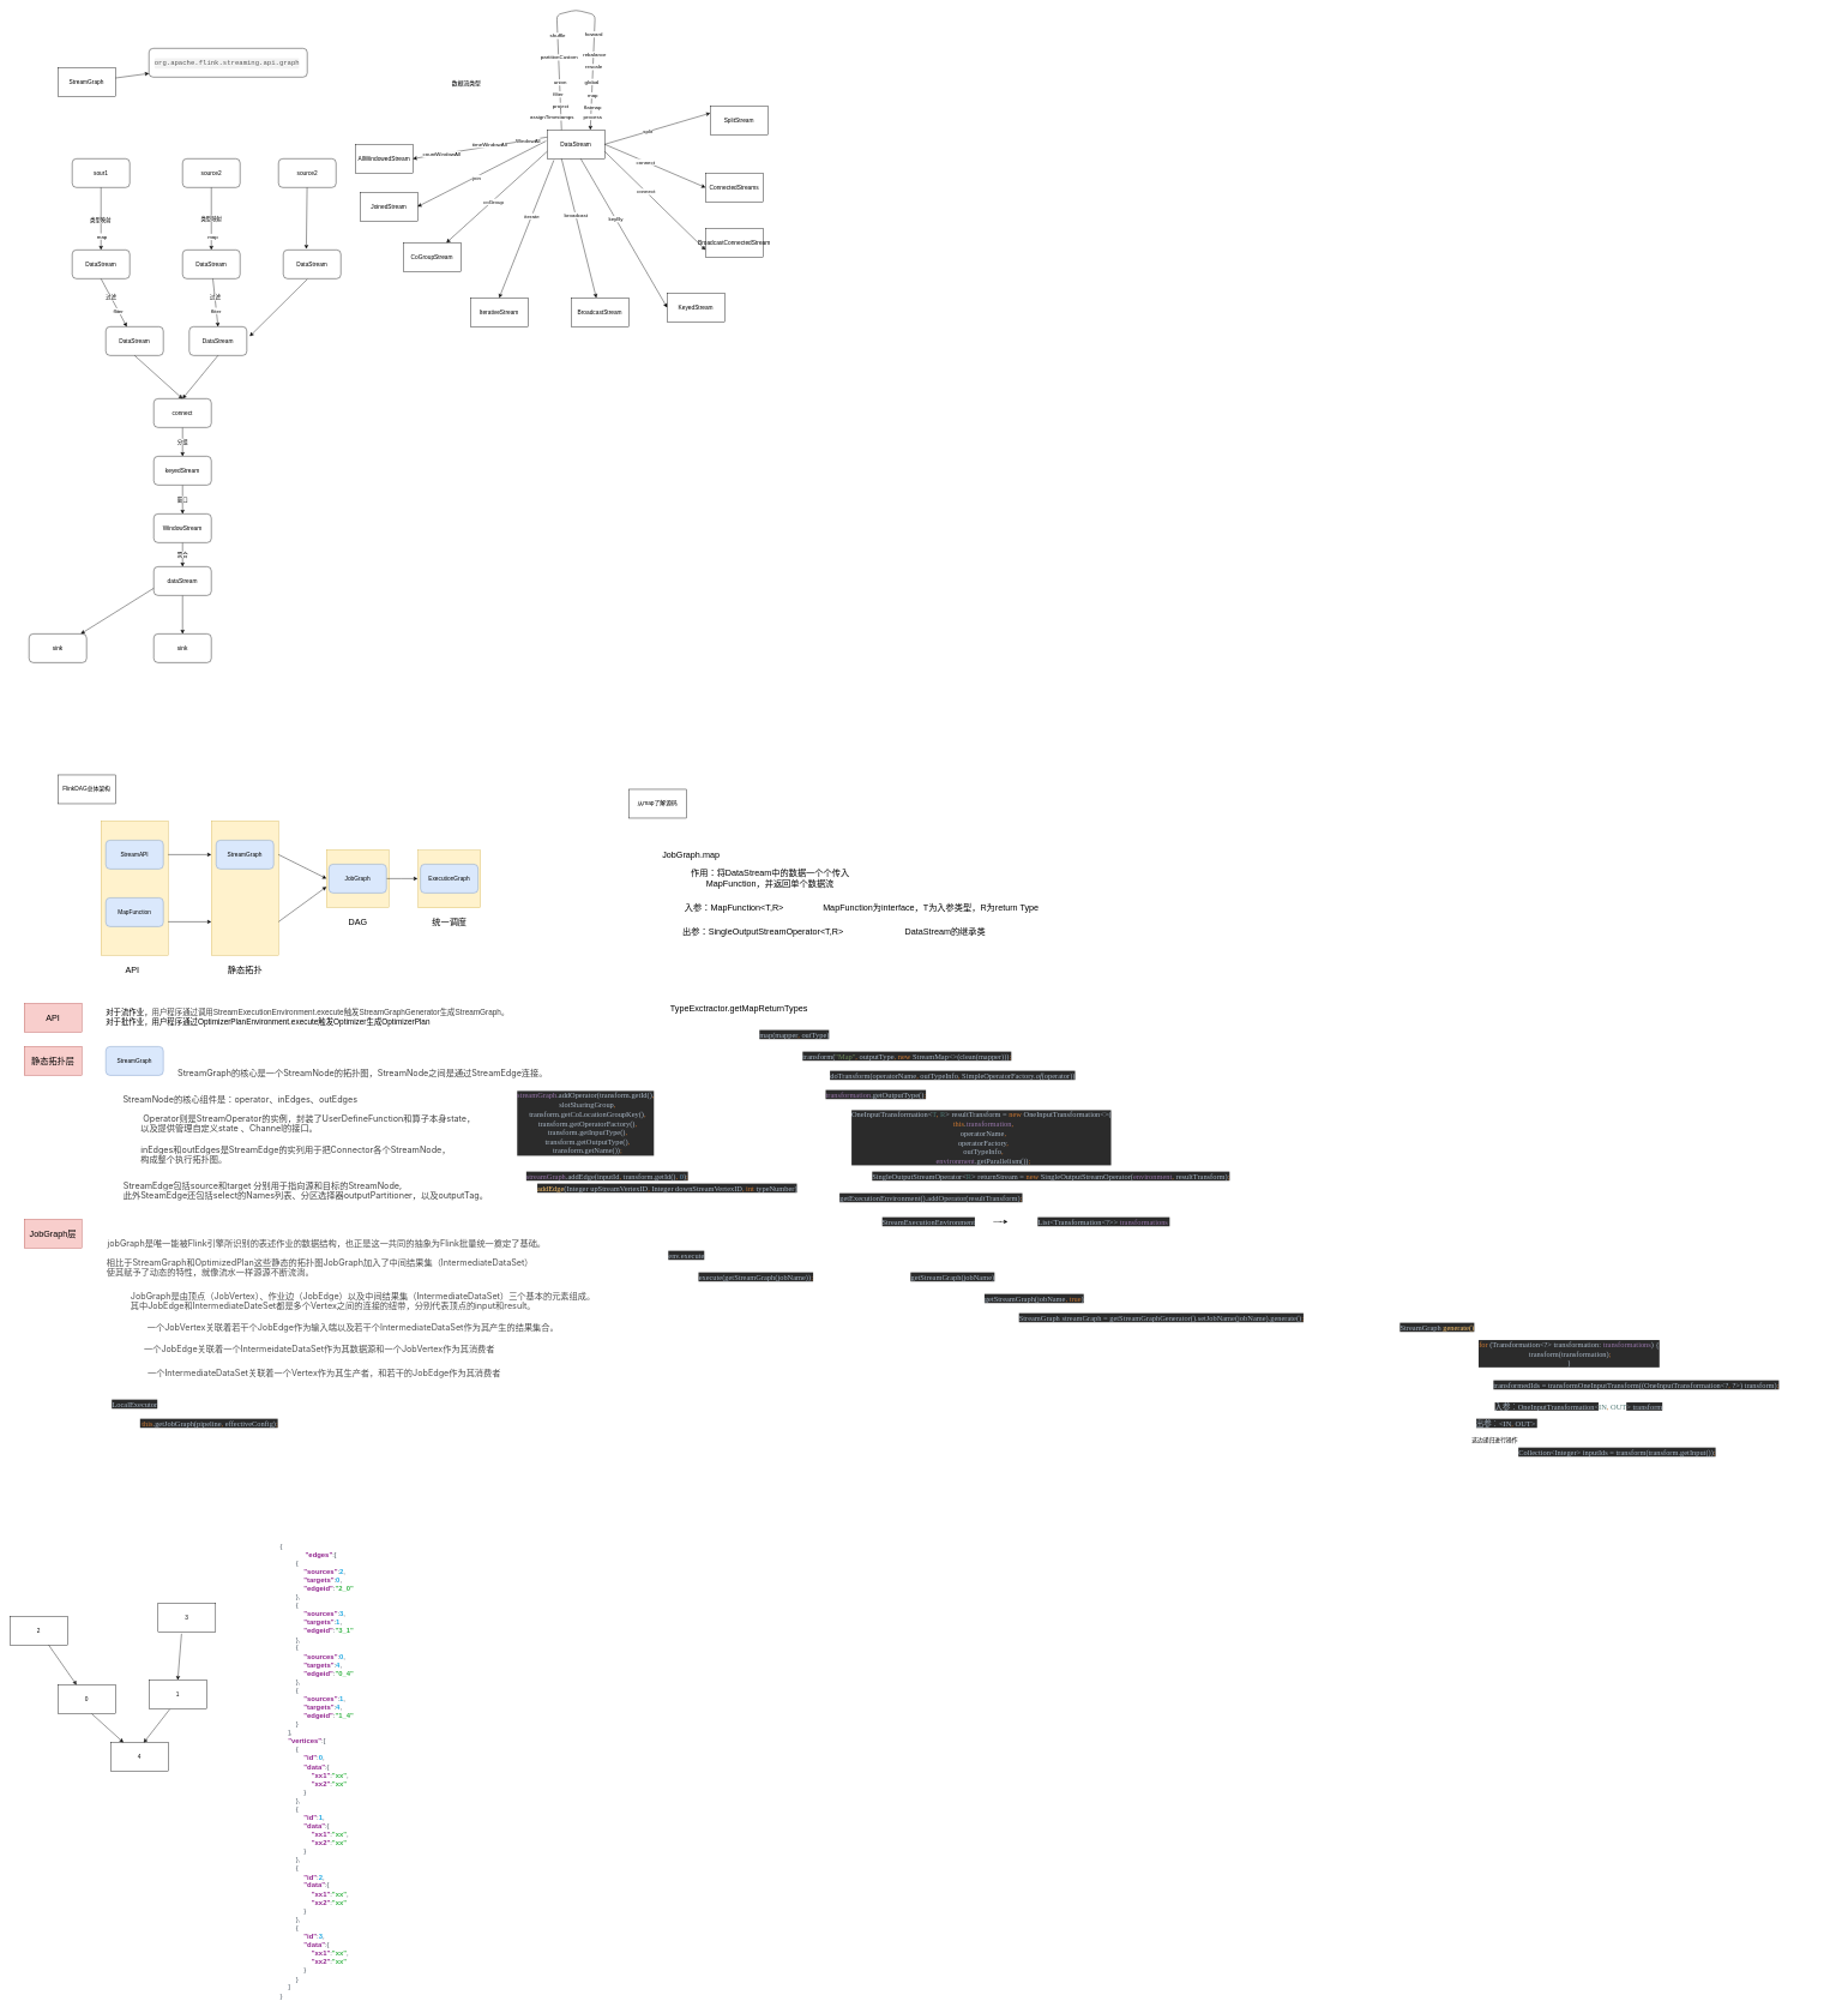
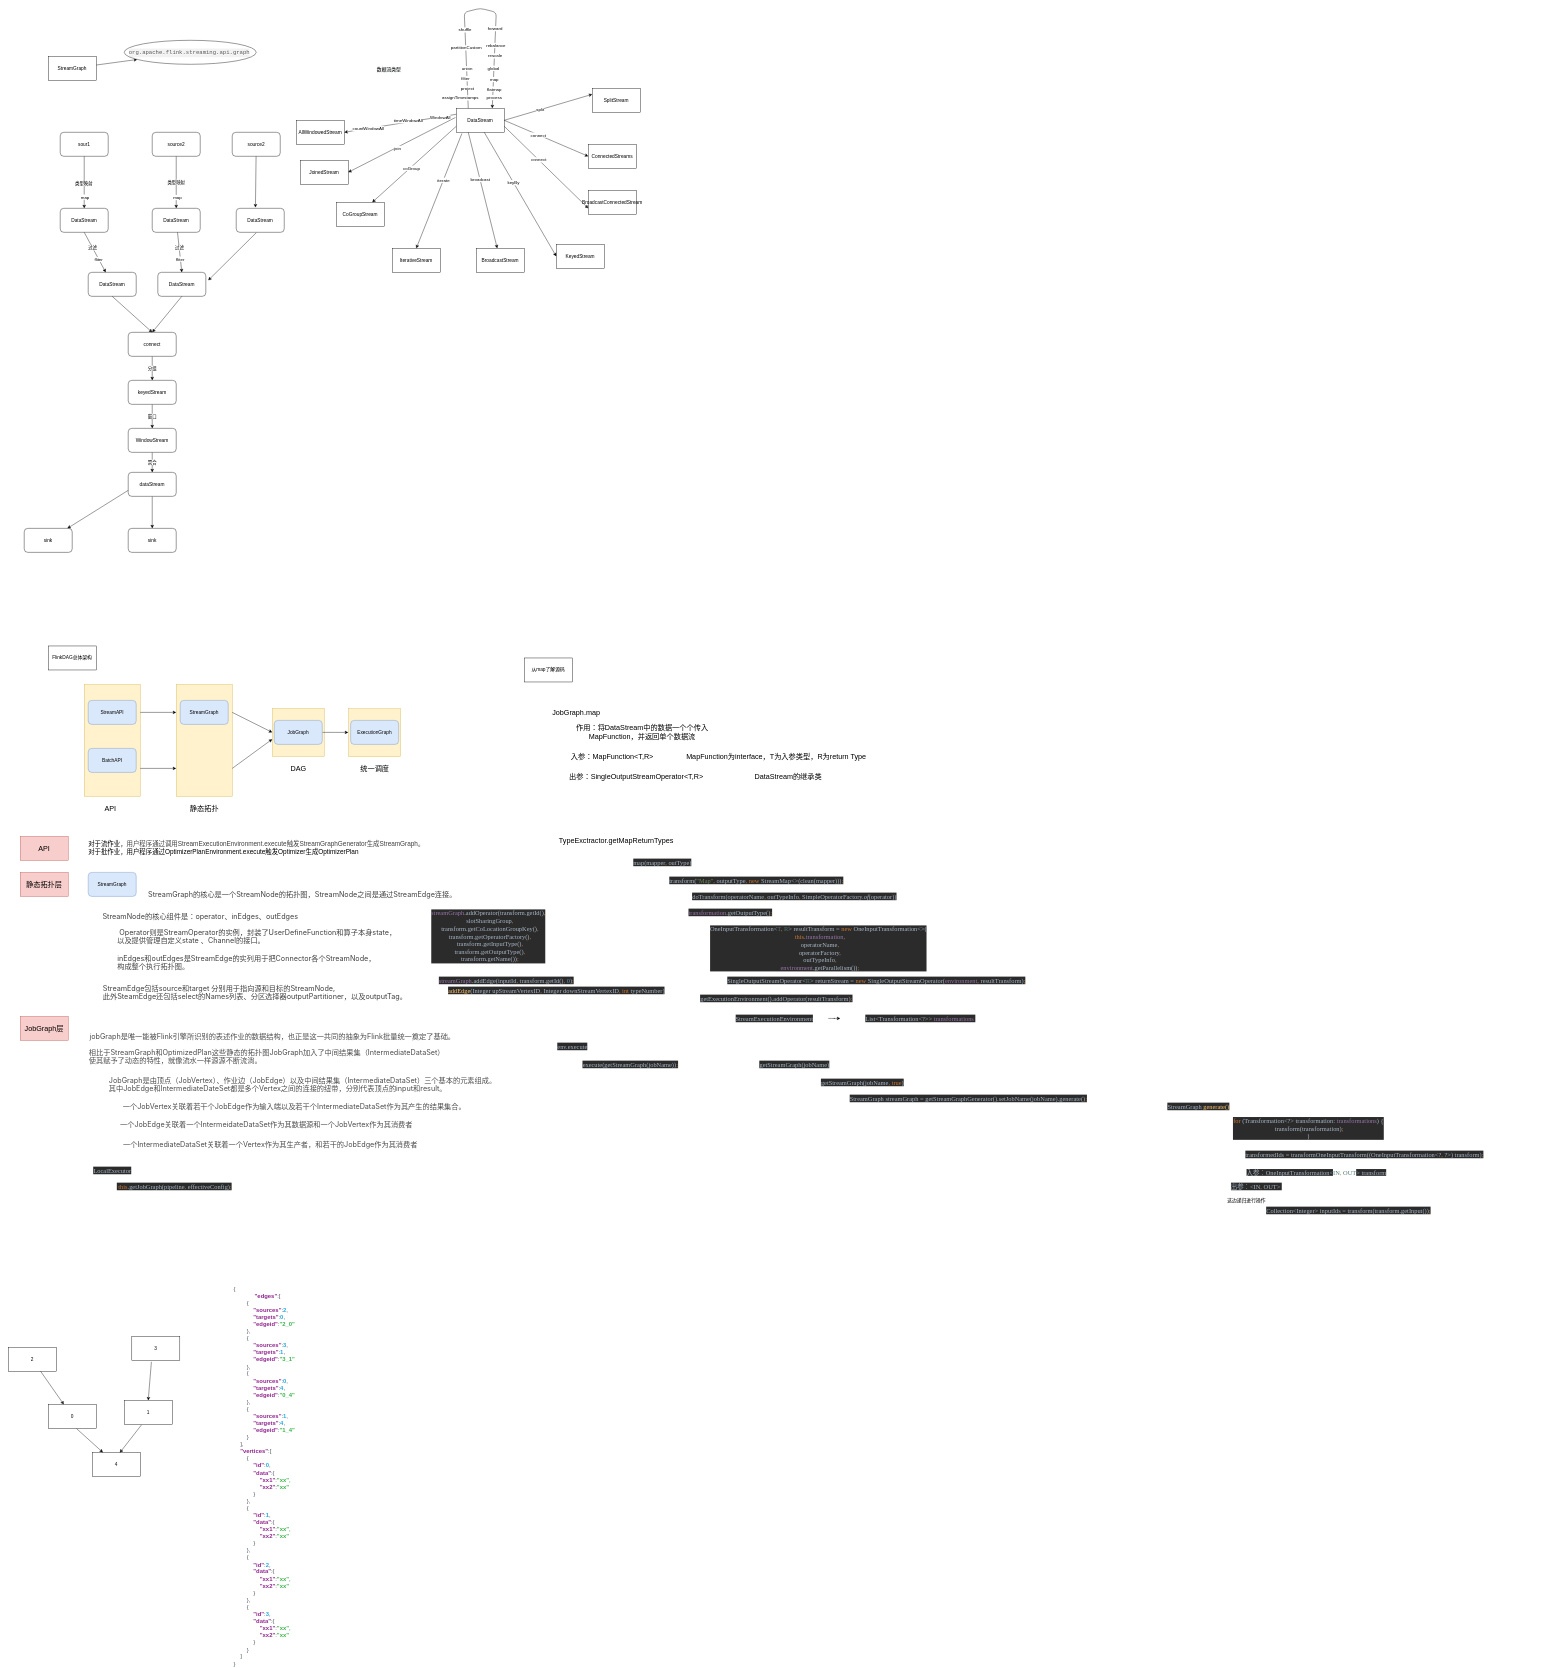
- <mxCell id="4" value="&lt;code style=&quot;font-family: &amp;#34;consolas&amp;#34; , &amp;#34;liberation mono&amp;#34; , &amp;#34;menlo&amp;#34; , &amp;#34;courier&amp;#34; , monospace ; font-size: 14px ; word-break: break-all ; background: rgba(0 , 0 , 0 , 0.05) ; text-shadow: rgb(255 , 255 , 255) 0px 1px ; padding: 0.2em 0px ; border-radius: 3px ; color: rgb(85 , 85 , 85) ; text-align: justify&quot;&gt;org.apache.flink.streaming.api.graph&lt;/code&gt;&lt;span style=&quot;color: rgb(85 , 85 , 85) ; font-family: &amp;#34;lato&amp;#34; , &amp;#34;pingfang sc&amp;#34; , &amp;#34;microsoft yahei&amp;#34; , sans-serif ; font-size: 16px ; text-align: justify ; background-color: rgb(255 , 255 , 255)&quot;&gt;&amp;nbsp;&lt;/span&gt;" style="rounded=1;whiteSpace=wrap;html=1;" vertex="1" parent="1"><mxGeometry x="310" y="100" width="330" height="60" as="geometry" /></mxCell>
+ <mxCell id="4" value="&lt;code style=&quot;font-family: &amp;#34;consolas&amp;#34; , &amp;#34;liberation mono&amp;#34; , &amp;#34;menlo&amp;#34; , &amp;#34;courier&amp;#34; , monospace ; font-size: 14px ; word-break: break-all ; background: rgba(0 , 0 , 0 , 0.05) ; text-shadow: rgb(255 , 255 , 255) 0px 1px ; padding: 0.2em 0px ; border-radius: 3px ; color: rgb(85 , 85 , 85) ; text-align: justify&quot;&gt;org.apache.flink.streaming.api.graph&lt;/code&gt;&lt;span style=&quot;color: rgb(85 , 85 , 85) ; font-family: &amp;#34;lato&amp;#34; , &amp;#34;pingfang sc&amp;#34; , &amp;#34;microsoft yahei&amp;#34; , sans-serif ; font-size: 16px ; text-align: justify ; background-color: rgb(255 , 255 , 255)&quot;&gt;&amp;nbsp;&lt;/span&gt;" style="ellipse;whiteSpace=wrap;html=1;" vertex="1" parent="1"><mxGeometry x="310" y="100" width="330" height="60" as="geometry" /></mxCell>
- <mxCell id="87" value="MapFunction" style="rounded=1;whiteSpace=wrap;html=1;fillColor=#dae8fc;strokeColor=#6c8ebf;" vertex="1" parent="1"><mxGeometry x="220" y="1870" width="120" height="60" as="geometry" /></mxCell>
+ <mxCell id="87" value="BatchAPI" style="rounded=1;whiteSpace=wrap;html=1;fillColor=#dae8fc;strokeColor=#6c8ebf;" vertex="1" parent="1"><mxGeometry x="220" y="1870" width="120" height="60" as="geometry" /></mxCell>
